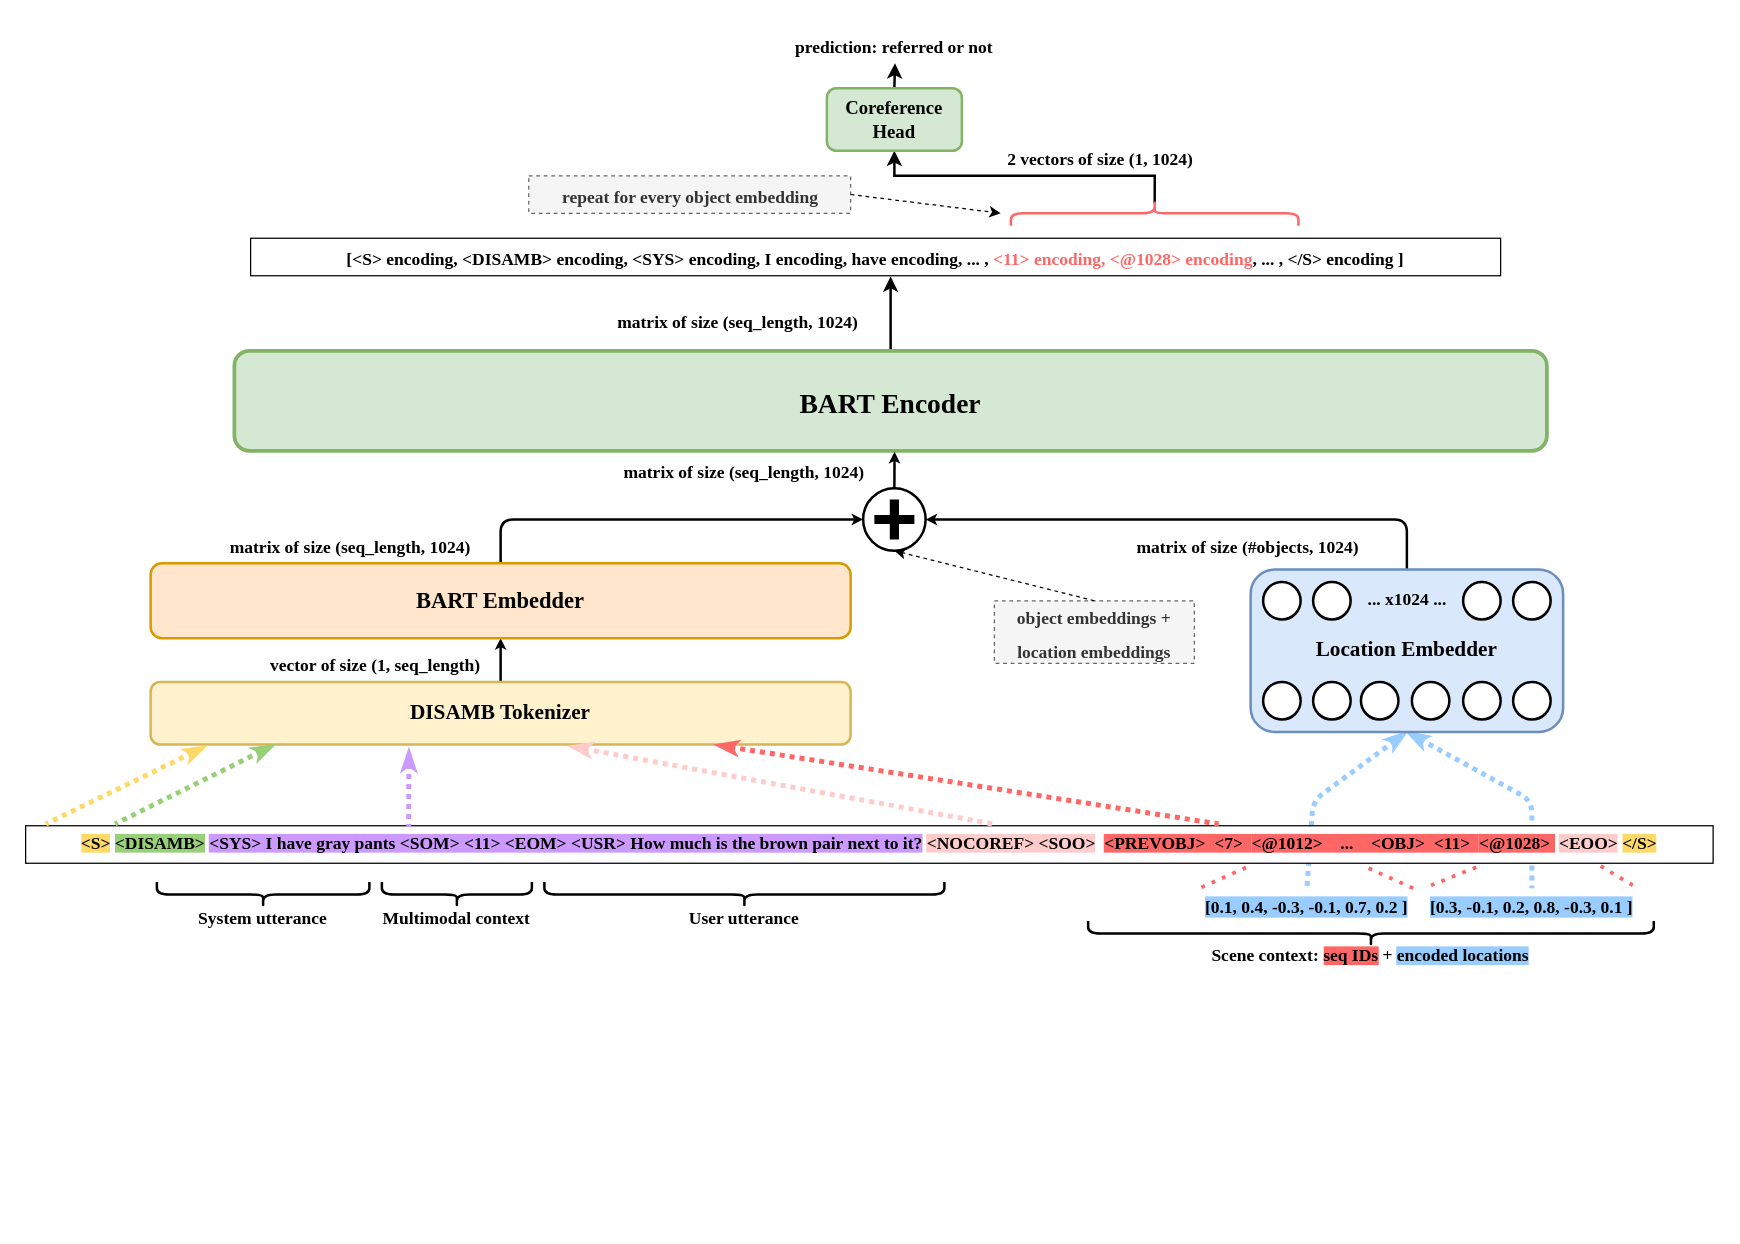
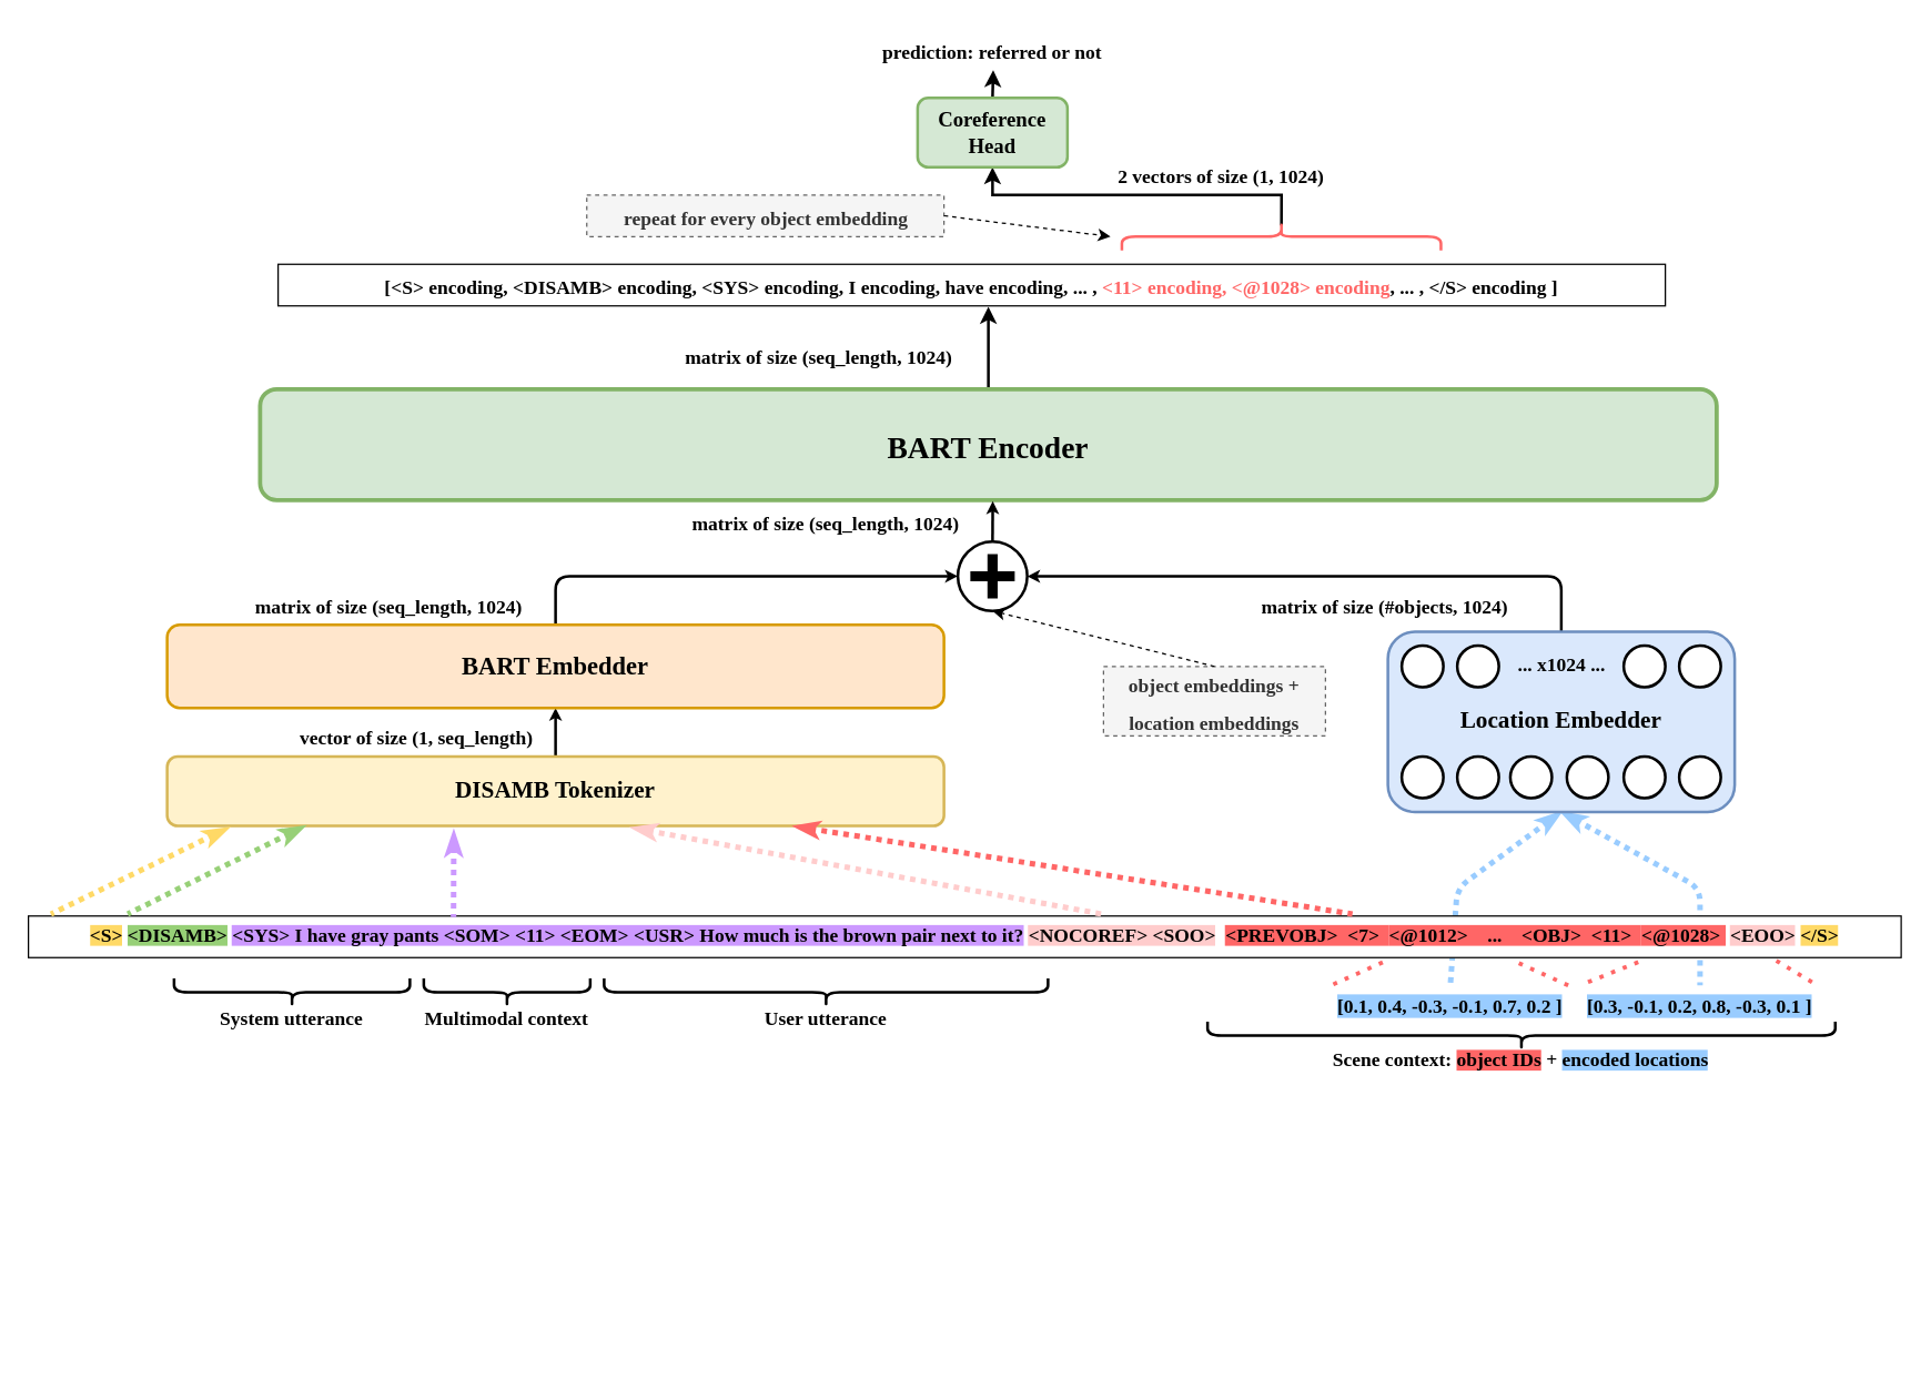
- <mxCell id="19" value="&lt;b&gt;Scene context: &lt;span style=&quot;background-color: rgb(255, 102, 102);&quot;&gt;seq IDs&lt;/span&gt; + &lt;span style=&quot;background-color: rgb(153, 204, 255);&quot;&gt;encoded locations&lt;/span&gt;&lt;/b&gt;" style="text;html=1;strokeColor=none;fillColor=none;align=center;verticalAlign=middle;whiteSpace=wrap;rounded=0;labelBackgroundColor=none;fontFamily=Montserrat;fontSource=https%3A%2F%2Ffonts.googleapis.com%2Fcss%3Ffamily%3DMontserrat;fontSize=14;" parent="1" vertex="1"><mxGeometry x="921.25" y="750" width="350" height="30" as="geometry" /></mxCell>
+ <mxCell id="19" value="&lt;b&gt;Scene context: &lt;span style=&quot;background-color: rgb(255, 102, 102);&quot;&gt;object IDs&lt;/span&gt; + &lt;span style=&quot;background-color: rgb(153, 204, 255);&quot;&gt;encoded locations&lt;/span&gt;&lt;/b&gt;" style="text;html=1;strokeColor=none;fillColor=none;align=center;verticalAlign=middle;whiteSpace=wrap;rounded=0;labelBackgroundColor=none;fontFamily=Montserrat;fontSource=https%3A%2F%2Ffonts.googleapis.com%2Fcss%3Ffamily%3DMontserrat;fontSize=14;" parent="1" vertex="1"><mxGeometry x="921.25" y="750" width="350" height="30" as="geometry" /></mxCell>
